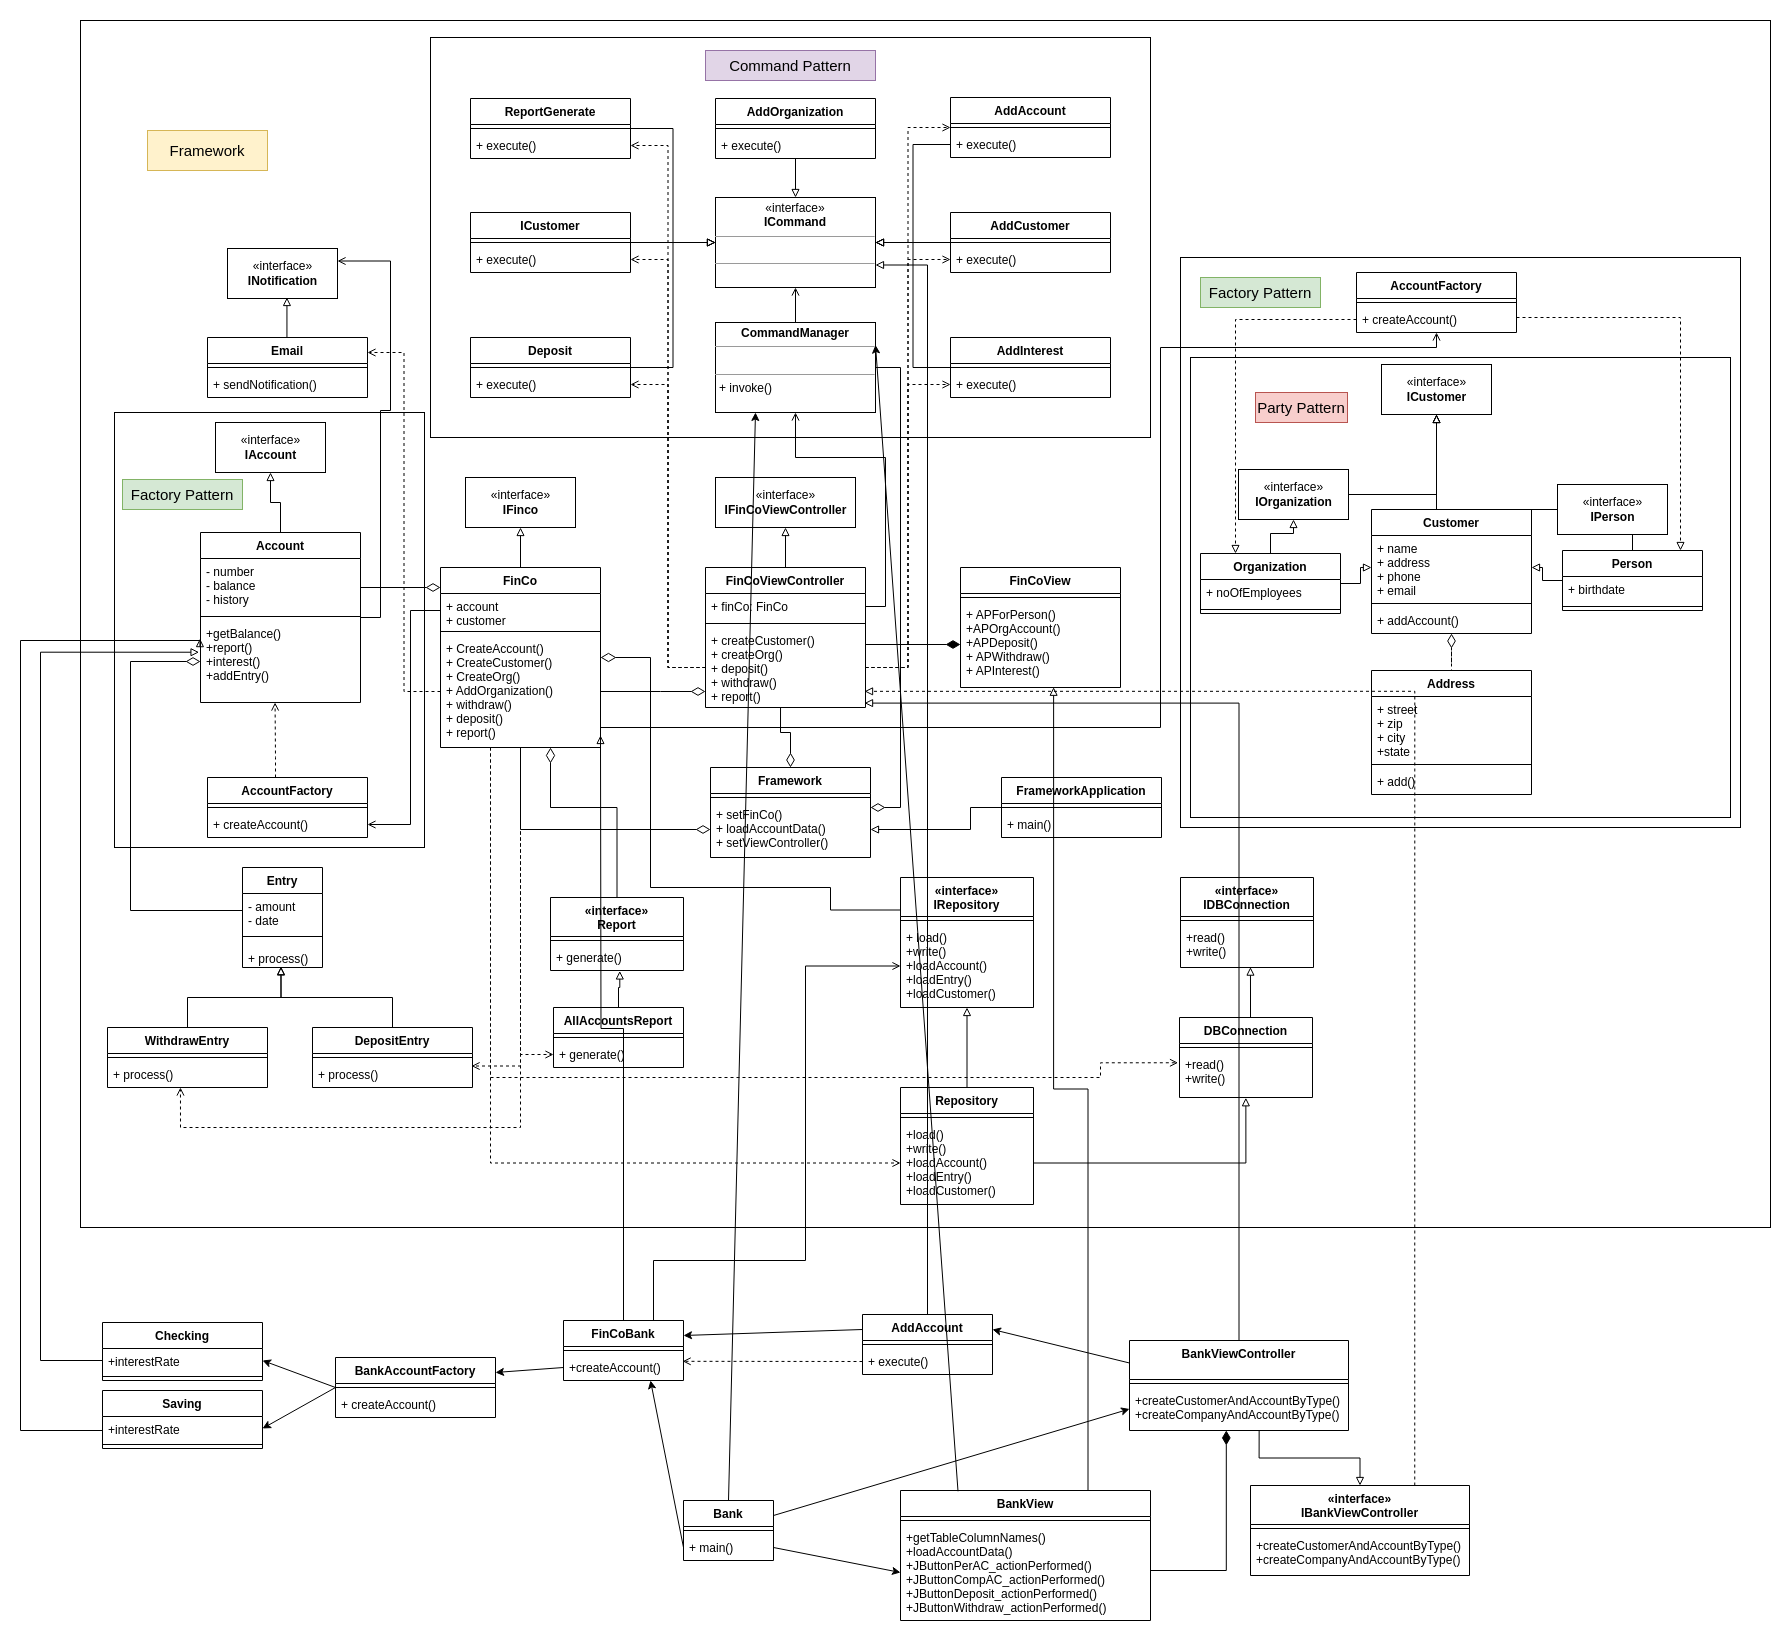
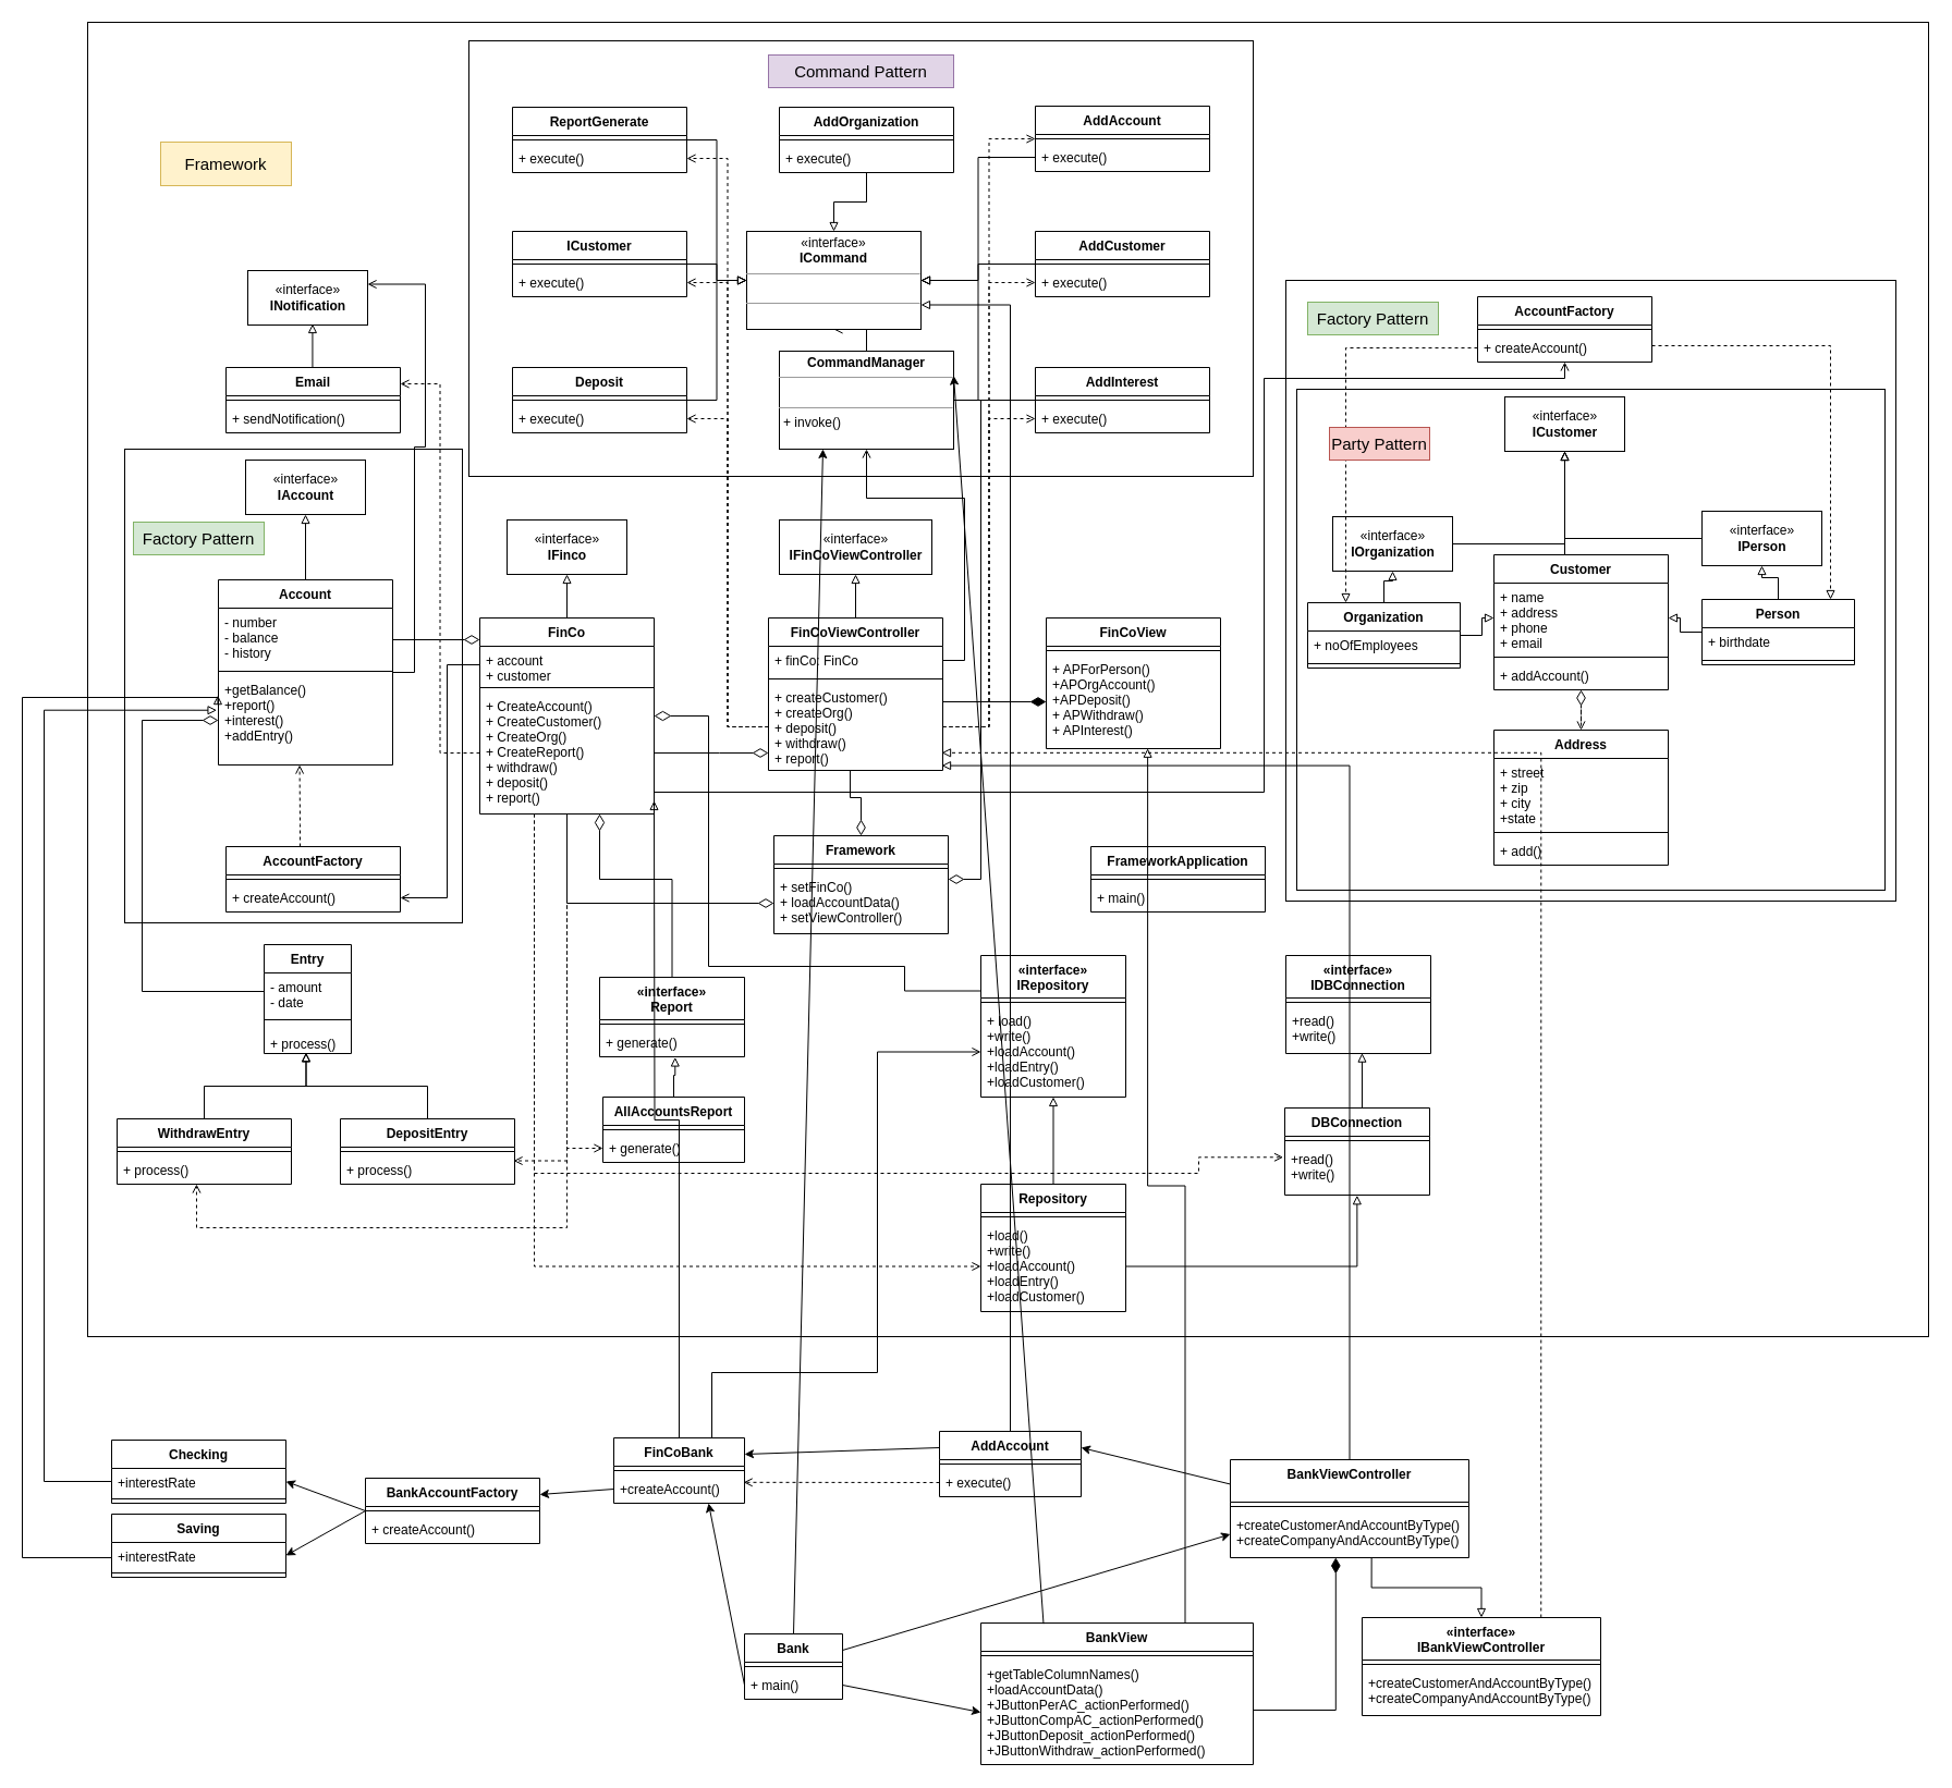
- <mxCell id="64" value="&lt;p style=&quot;margin:0px;margin-top:4px;text-align:center;&quot;&gt;«interface»&lt;br&gt;&lt;b&gt;ICommand&lt;/b&gt;&lt;br&gt;&lt;/p&gt;&lt;hr size=&quot;1&quot;&gt;&lt;p style=&quot;margin:0px;margin-left:4px;&quot;&gt;&lt;br&gt;&lt;/p&gt;&lt;hr size=&quot;1&quot;&gt;&lt;p style=&quot;margin:0px;margin-left:4px;&quot;&gt;&lt;br&gt;&lt;/p&gt;" style="verticalAlign=top;align=left;overflow=fill;fontSize=12;fontFamily=Helvetica;html=1;" parent="1" vertex="1"><mxGeometry x="715" y="197" width="160" height="90" as="geometry" /></mxCell>
+ <mxCell id="64" value="&lt;p style=&quot;margin:0px;margin-top:4px;text-align:center;&quot;&gt;«interface»&lt;br&gt;&lt;b&gt;ICommand&lt;/b&gt;&lt;br&gt;&lt;/p&gt;&lt;hr size=&quot;1&quot;&gt;&lt;p style=&quot;margin:0px;margin-left:4px;&quot;&gt;&lt;br&gt;&lt;/p&gt;&lt;hr size=&quot;1&quot;&gt;&lt;p style=&quot;margin:0px;margin-left:4px;&quot;&gt;&lt;br&gt;&lt;/p&gt;" style="verticalAlign=top;align=left;overflow=fill;fontSize=12;fontFamily=Helvetica;html=1;" parent="1" vertex="1"><mxGeometry x="685" y="212" width="160" height="90" as="geometry" /></mxCell>
- <mxCell id="143" value="Party Pattern" style="text;html=1;strokeColor=#b85450;fillColor=#f8cecc;align=center;verticalAlign=middle;whiteSpace=wrap;rounded=0;fontSize=15;" parent="1" vertex="1"><mxGeometry x="1255" y="392" width="92" height="30" as="geometry" /></mxCell>
+ <mxCell id="143" value="Party Pattern" style="text;html=1;strokeColor=#b85450;fillColor=#f8cecc;align=center;verticalAlign=middle;whiteSpace=wrap;rounded=0;fontSize=15;" parent="1" vertex="1"><mxGeometry x="1220" y="392" width="92" height="30" as="geometry" /></mxCell>
- <mxCell id="81" value="«interface»&lt;br&gt;&lt;b&gt;IAccount&lt;/b&gt;" style="html=1;" parent="1" vertex="1"><mxGeometry x="215" y="422" width="110" height="50" as="geometry" /></mxCell>
+ <mxCell id="81" value="«interface»&lt;br&gt;&lt;b&gt;IAccount&lt;/b&gt;" style="html=1;" parent="1" vertex="1"><mxGeometry x="225" y="422" width="110" height="50" as="geometry" /></mxCell>
- <mxCell id="135" value="«interface»&lt;br&gt;&lt;b&gt;IOrganization&lt;/b&gt;" style="html=1;" parent="1" vertex="1"><mxGeometry x="1238" y="469" width="110" height="50" as="geometry" /></mxCell>
+ <mxCell id="135" value="«interface»&lt;br&gt;&lt;b&gt;IOrganization&lt;/b&gt;" style="html=1;" parent="1" vertex="1"><mxGeometry x="1223" y="474" width="110" height="50" as="geometry" /></mxCell>
- <mxCell id="137" value="«interface»&lt;br&gt;&lt;b&gt;IPerson&lt;/b&gt;" style="html=1;" parent="1" vertex="1"><mxGeometry x="1557" y="484" width="110" height="50" as="geometry" /></mxCell>
+ <mxCell id="137" value="«interface»&lt;br&gt;&lt;b&gt;IPerson&lt;/b&gt;" style="html=1;" parent="1" vertex="1"><mxGeometry x="1562" y="469" width="110" height="50" as="geometry" /></mxCell>
- <mxCell id="19" value="+ CreateAccount()&#10;+ CreateCustomer()&#10;+ CreateOrg()&#10;+ AddOrganization()&#10;+ withdraw()&#10;+ deposit()&#10;+ report()" style="text;strokeColor=none;fillColor=none;align=left;verticalAlign=top;spacingLeft=4;spacingRight=4;overflow=hidden;rotatable=0;points=[[0,0.5],[1,0.5]];portConstraint=eastwest;" parent="16" vertex="1"><mxGeometry y="68" width="160" height="112" as="geometry" /></mxCell>
+ <mxCell id="19" value="+ CreateAccount()&#10;+ CreateCustomer()&#10;+ CreateOrg()&#10;+ CreateReport()&#10;+ withdraw()&#10;+ deposit()&#10;+ report()" style="text;strokeColor=none;fillColor=none;align=left;verticalAlign=top;spacingLeft=4;spacingRight=4;overflow=hidden;rotatable=0;points=[[0,0.5],[1,0.5]];portConstraint=eastwest;" parent="16" vertex="1"><mxGeometry y="68" width="160" height="112" as="geometry" /></mxCell>
- <mxCell id="113" style="edgeStyle=orthogonalEdgeStyle;rounded=0;orthogonalLoop=1;jettySize=auto;html=1;entryX=0.5;entryY=0;entryDx=0;entryDy=0;dashed=1;fontSize=15;startArrow=diamondThin;startFill=0;endArrow=none;endFill=0;startSize=12;endSize=6;" parent="1" source="115" target="120" edge="1"><mxGeometry relative="1" as="geometry" /></mxCell>
+ <mxCell id="113" style="edgeStyle=orthogonalEdgeStyle;rounded=0;orthogonalLoop=1;jettySize=auto;html=1;entryX=0.5;entryY=0;entryDx=0;entryDy=0;dashed=1;fontSize=15;startArrow=diamondThin;startFill=0;endArrow=open;endFill=0;startSize=12;endSize=6;" parent="1" source="115" target="120" edge="1"><mxGeometry relative="1" as="geometry" /></mxCell>
- <mxCell id="25" style="edgeStyle=orthogonalEdgeStyle;rounded=0;orthogonalLoop=1;jettySize=auto;html=1;entryX=1;entryY=0.5;entryDx=0;entryDy=0;endArrow=block;endFill=0;" parent="1" source="26" target="24" edge="1"><mxGeometry relative="1" as="geometry"><Array as="points"><mxPoint x="970" y="807" /><mxPoint x="970" y="829" /></Array></mxGeometry></mxCell>
